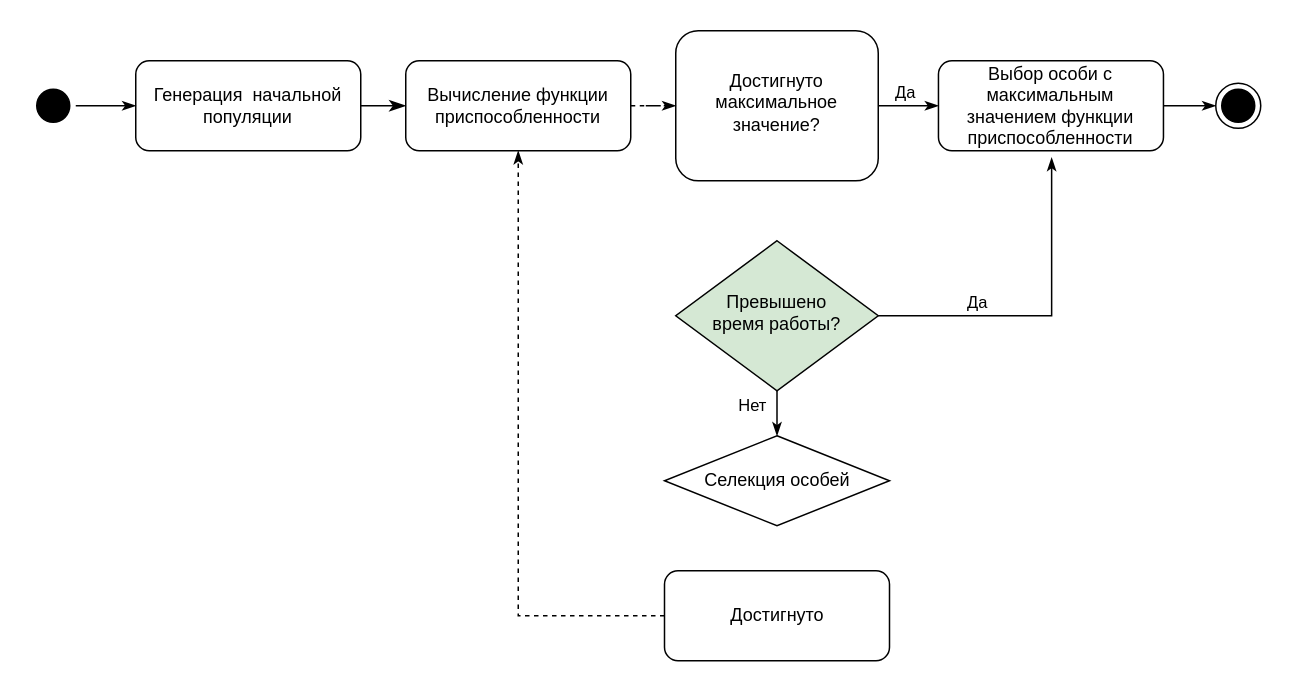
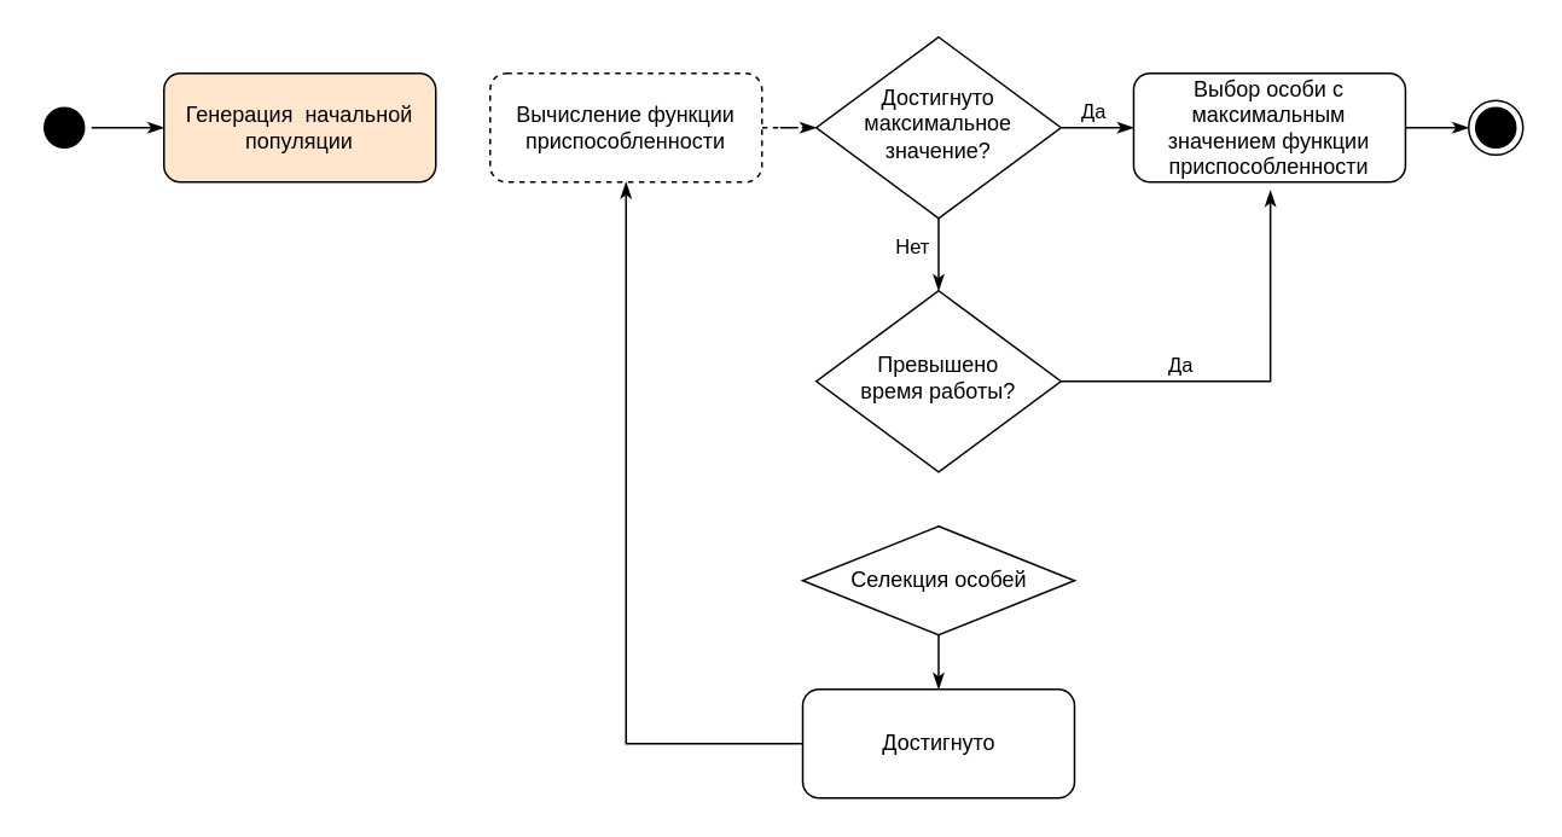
- <mxCell id="3" value="Генерация &amp;nbsp;начальной популяции" style="rounded=1;whiteSpace=wrap;html=1;fontSize=12;glass=0;strokeWidth=1;shadow=0;" parent="1" vertex="1"><mxGeometry x="90" y="40" width="150" height="60" as="geometry" /></mxCell>
+ <mxCell id="3" value="Генерация &amp;nbsp;начальной популяции" style="rounded=1;whiteSpace=wrap;html=1;fontSize=12;glass=0;strokeWidth=1;shadow=0;fillColor=#ffe6cc;" parent="1" vertex="1"><mxGeometry x="90" y="40" width="150" height="60" as="geometry" /></mxCell>
- <mxCell id="2" value="" style="rounded=0;html=1;jettySize=auto;orthogonalLoop=1;fontSize=11;endArrow=classicThin;endFill=1;endSize=8;strokeWidth=1;shadow=0;labelBackgroundColor=none;edgeStyle=orthogonalEdgeStyle;entryX=0;entryY=0.5;entryDx=0;entryDy=0;" parent="1" source="3" target="9" edge="1"><mxGeometry relative="1" as="geometry" /></mxCell>
- <mxCell id="9" value="Вычисление функции приспособленности" style="rounded=1;whiteSpace=wrap;html=1;fontSize=12;glass=0;strokeWidth=1;shadow=0;" vertex="1" parent="1"><mxGeometry x="270" y="40" width="150" height="60" as="geometry" /></mxCell>
+ <mxCell id="9" value="Вычисление функции приспособленности" style="rounded=1;whiteSpace=wrap;html=1;fontSize=12;glass=0;strokeWidth=1;shadow=0;dashed=1;" vertex="1" parent="1"><mxGeometry x="270" y="40" width="150" height="60" as="geometry" /></mxCell>
- <mxCell id="7" value="Достигнуто максимальное значение?" style="whiteSpace=wrap;html=1;shadow=0;fontFamily=Helvetica;fontSize=12;align=center;strokeWidth=1;spacing=6;spacingTop=-4;rounded=1;" parent="1" vertex="1"><mxGeometry x="450" y="20" width="135" height="100" as="geometry" /></mxCell>
+ <mxCell id="7" value="Достигнуто максимальное значение?" style="rhombus;whiteSpace=wrap;html=1;shadow=0;fontFamily=Helvetica;fontSize=12;align=center;strokeWidth=1;spacing=6;spacingTop=-4;" parent="1" vertex="1"><mxGeometry x="450" y="20" width="135" height="100" as="geometry" /></mxCell>
+ <mxCell id="6" value="Нет" style="edgeStyle=orthogonalEdgeStyle;rounded=0;orthogonalLoop=1;jettySize=auto;html=1;entryX=0.5;entryY=0;entryDx=0;entryDy=0;endArrow=classicThin;endFill=1;" edge="1" parent="1" source="7" target="18"><mxGeometry x="-0.198" y="-15" relative="1" as="geometry"><mxPoint as="offset" /></mxGeometry></mxCell>
- <mxCell id="18" value="Превышено &lt;br&gt;время работы?" style="rhombus;whiteSpace=wrap;html=1;shadow=0;fontFamily=Helvetica;fontSize=12;align=center;strokeWidth=1;spacing=6;spacingTop=-4;fillColor=#d5e8d4;" vertex="1" parent="1"><mxGeometry x="450" y="160" width="135" height="100" as="geometry" /></mxCell>
+ <mxCell id="18" value="Превышено &lt;br&gt;время работы?" style="rhombus;whiteSpace=wrap;html=1;shadow=0;fontFamily=Helvetica;fontSize=12;align=center;strokeWidth=1;spacing=6;spacingTop=-4;" vertex="1" parent="1"><mxGeometry x="450" y="160" width="135" height="100" as="geometry" /></mxCell>
- <mxCell id="16" style="edgeStyle=orthogonalEdgeStyle;rounded=0;orthogonalLoop=1;jettySize=auto;html=1;endArrow=classicThin;endFill=1;" edge="1" parent="1" source="18" target="11"><mxGeometry relative="1" as="geometry" /></mxCell>
- <mxCell id="17" value="Нет" style="edgeLabel;html=1;align=center;verticalAlign=middle;resizable=0;points=[];" vertex="1" connectable="0" parent="16"><mxGeometry x="-0.653" y="4" relative="1" as="geometry"><mxPoint x="-21" as="offset" /></mxGeometry></mxCell>
- <mxCell id="12" style="edgeStyle=orthogonalEdgeStyle;rounded=0;orthogonalLoop=1;jettySize=auto;html=1;endArrow=classicThin;endFill=1;entryX=0.5;entryY=1;entryDx=0;entryDy=0;exitX=0;exitY=0.5;exitDx=0;exitDy=0;dashed=1;" edge="1" parent="1" source="13" target="9"><mxGeometry relative="1" as="geometry"><mxPoint x="430" y="330" as="targetPoint" /><Array as="points"><mxPoint x="345" y="410" /></Array></mxGeometry></mxCell>
+ <mxCell id="12" style="edgeStyle=orthogonalEdgeStyle;rounded=0;orthogonalLoop=1;jettySize=auto;html=1;endArrow=classicThin;endFill=1;entryX=0.5;entryY=1;entryDx=0;entryDy=0;exitX=0;exitY=0.5;exitDx=0;exitDy=0;" edge="1" parent="1" source="13" target="9"><mxGeometry relative="1" as="geometry"><mxPoint x="430" y="330" as="targetPoint" /><Array as="points"><mxPoint x="345" y="410" /></Array></mxGeometry></mxCell>
+ <mxCell id="10" style="edgeStyle=orthogonalEdgeStyle;rounded=0;orthogonalLoop=1;jettySize=auto;html=1;endArrow=classicThin;endFill=1;" edge="1" parent="1" source="11" target="13"><mxGeometry relative="1" as="geometry" /></mxCell>
